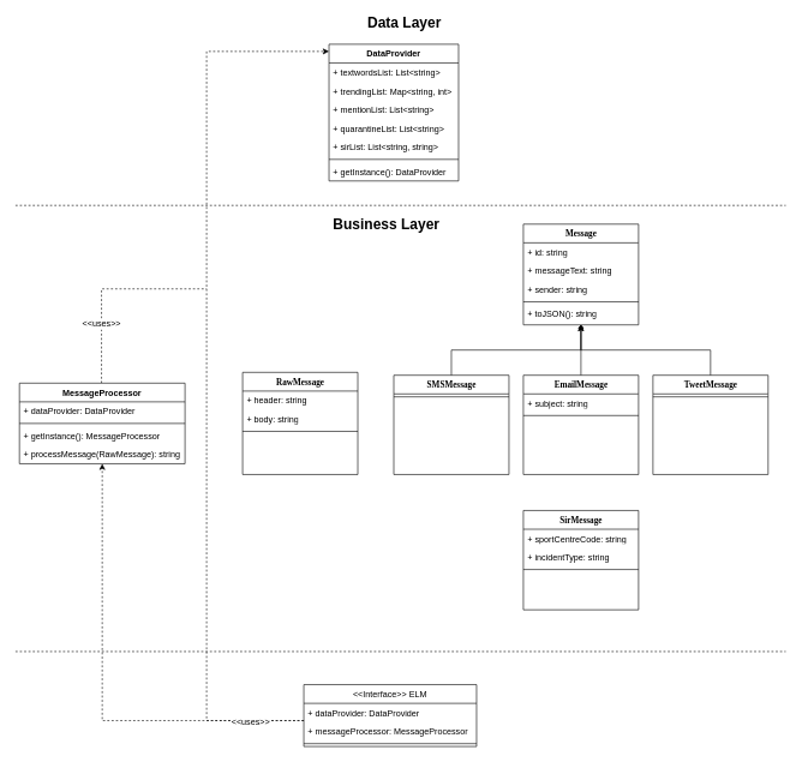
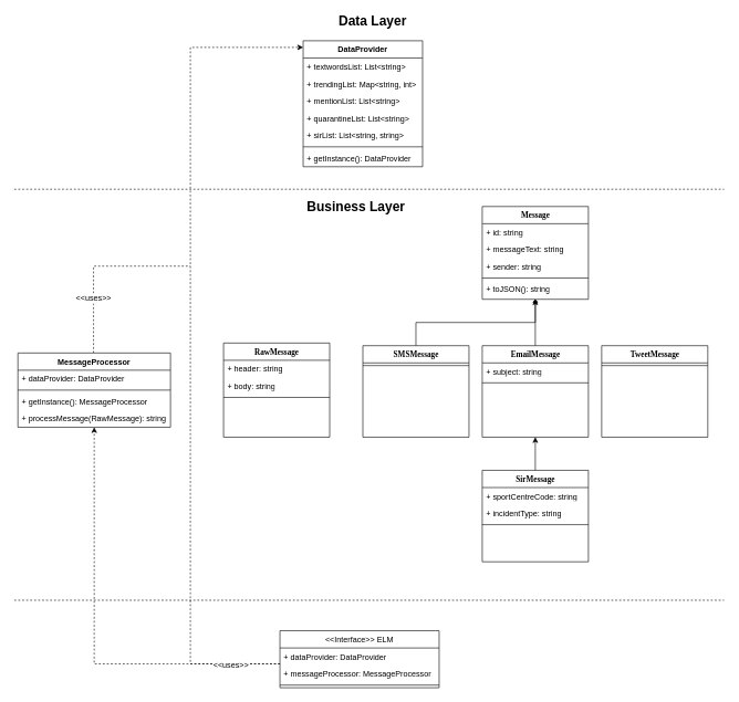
- <mxCell id="21" style="edgeStyle=orthogonalEdgeStyle;rounded=0;orthogonalLoop=1;jettySize=auto;html=1;exitX=0.5;exitY=0;exitDx=0;exitDy=0;entryX=0.5;entryY=1;entryDx=0;entryDy=0;" parent="1" source="22" target="2" edge="1"><mxGeometry relative="1" as="geometry"><mxPoint x="836" y="319" as="targetPoint" /></mxGeometry></mxCell>
+ <mxCell id="15" style="edgeStyle=orthogonalEdgeStyle;rounded=0;orthogonalLoop=1;jettySize=auto;html=1;exitX=0.5;exitY=0;exitDx=0;exitDy=0;entryX=0.5;entryY=1;entryDx=0;entryDy=0;" parent="1" source="16" target="12" edge="1"><mxGeometry relative="1" as="geometry" /></mxCell>
